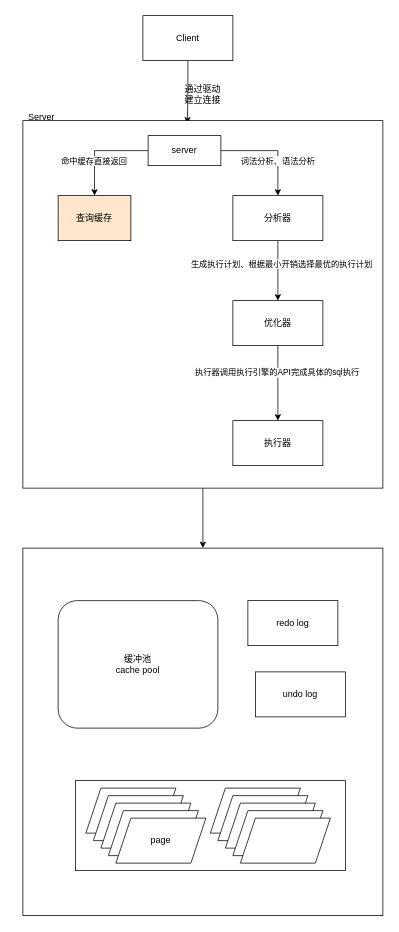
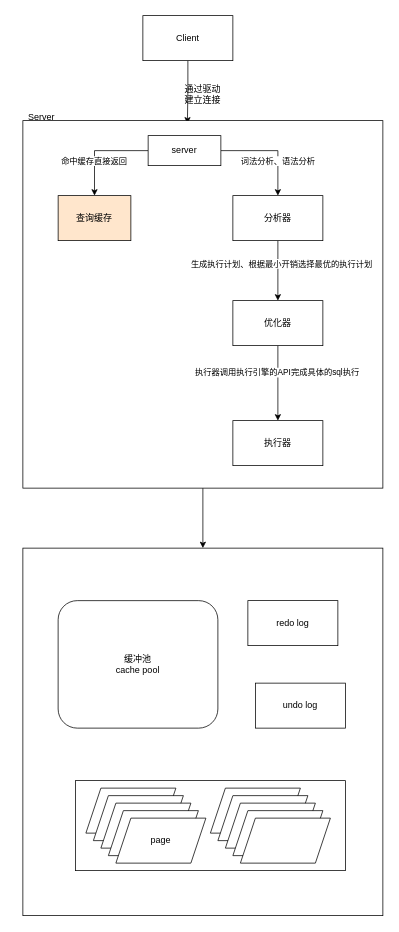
- <mxCell id="24" value="undo log" style="rounded=0;whiteSpace=wrap;html=1;" vertex="1" parent="1"><mxGeometry x="340" y="895" width="120" height="60" as="geometry" /></mxCell>
+ <mxCell id="24" value="undo log" style="rounded=0;whiteSpace=wrap;html=1;" vertex="1" parent="1"><mxGeometry x="340" y="910" width="120" height="60" as="geometry" /></mxCell>
